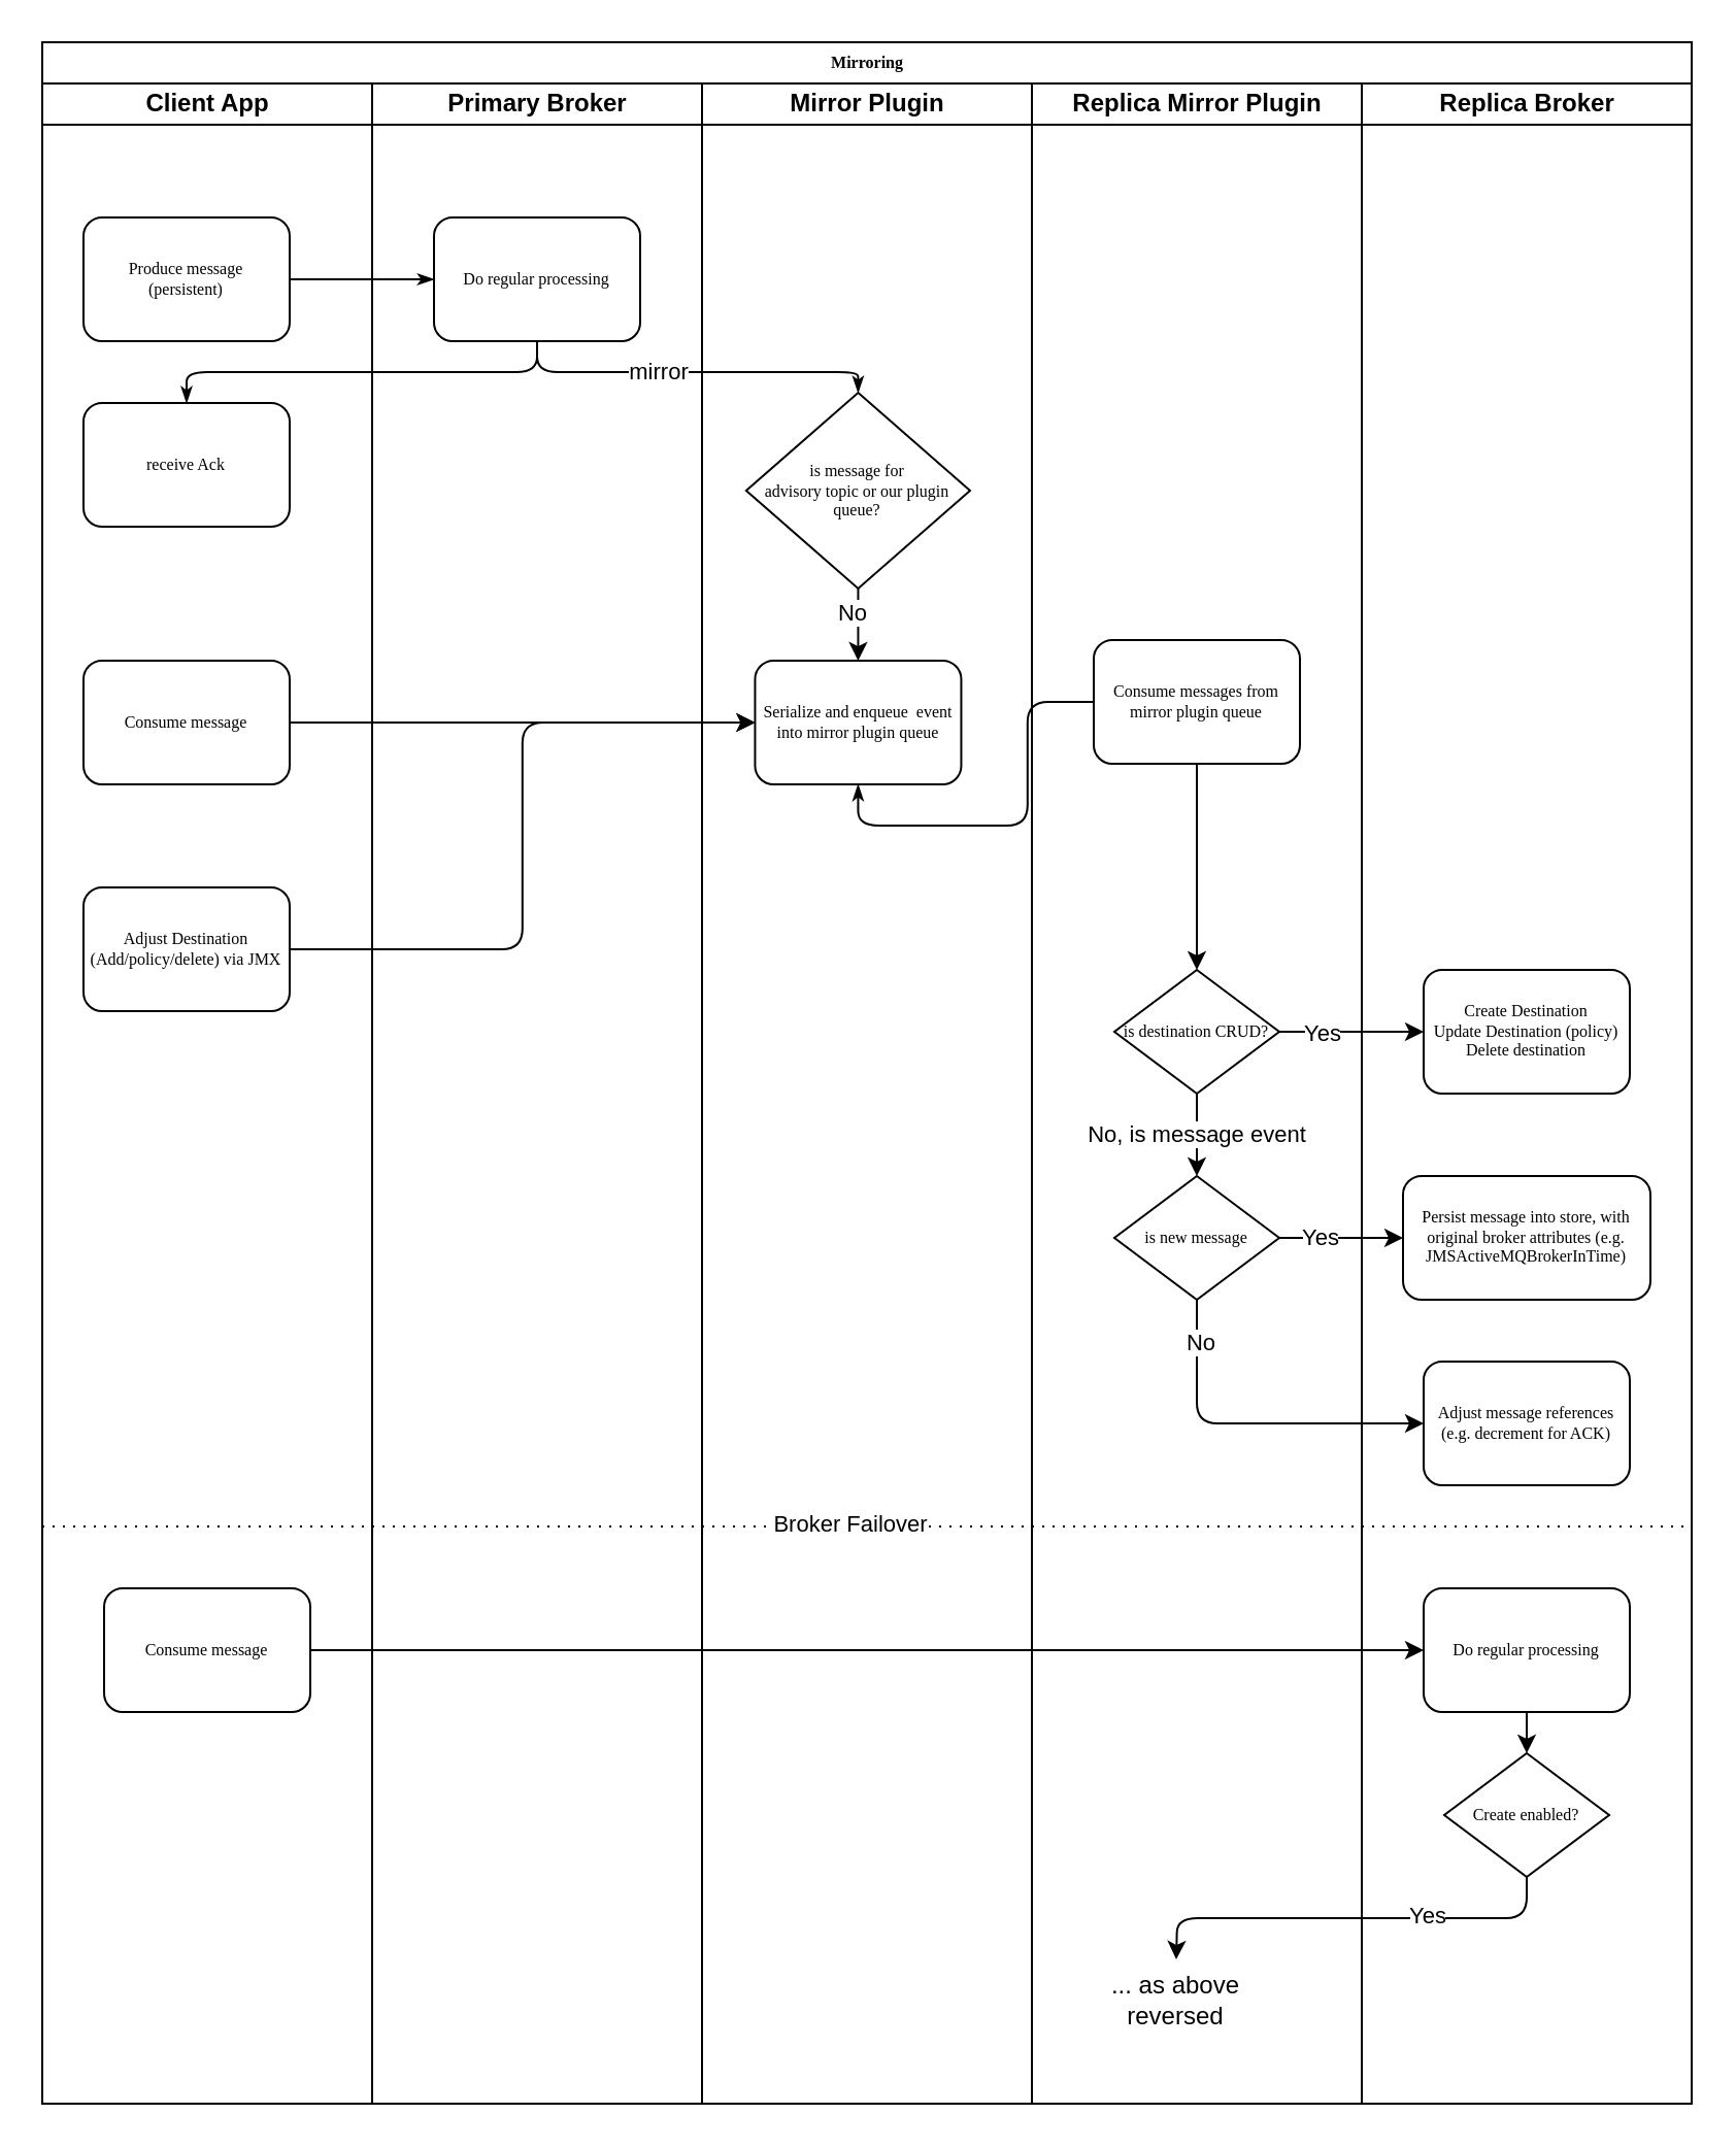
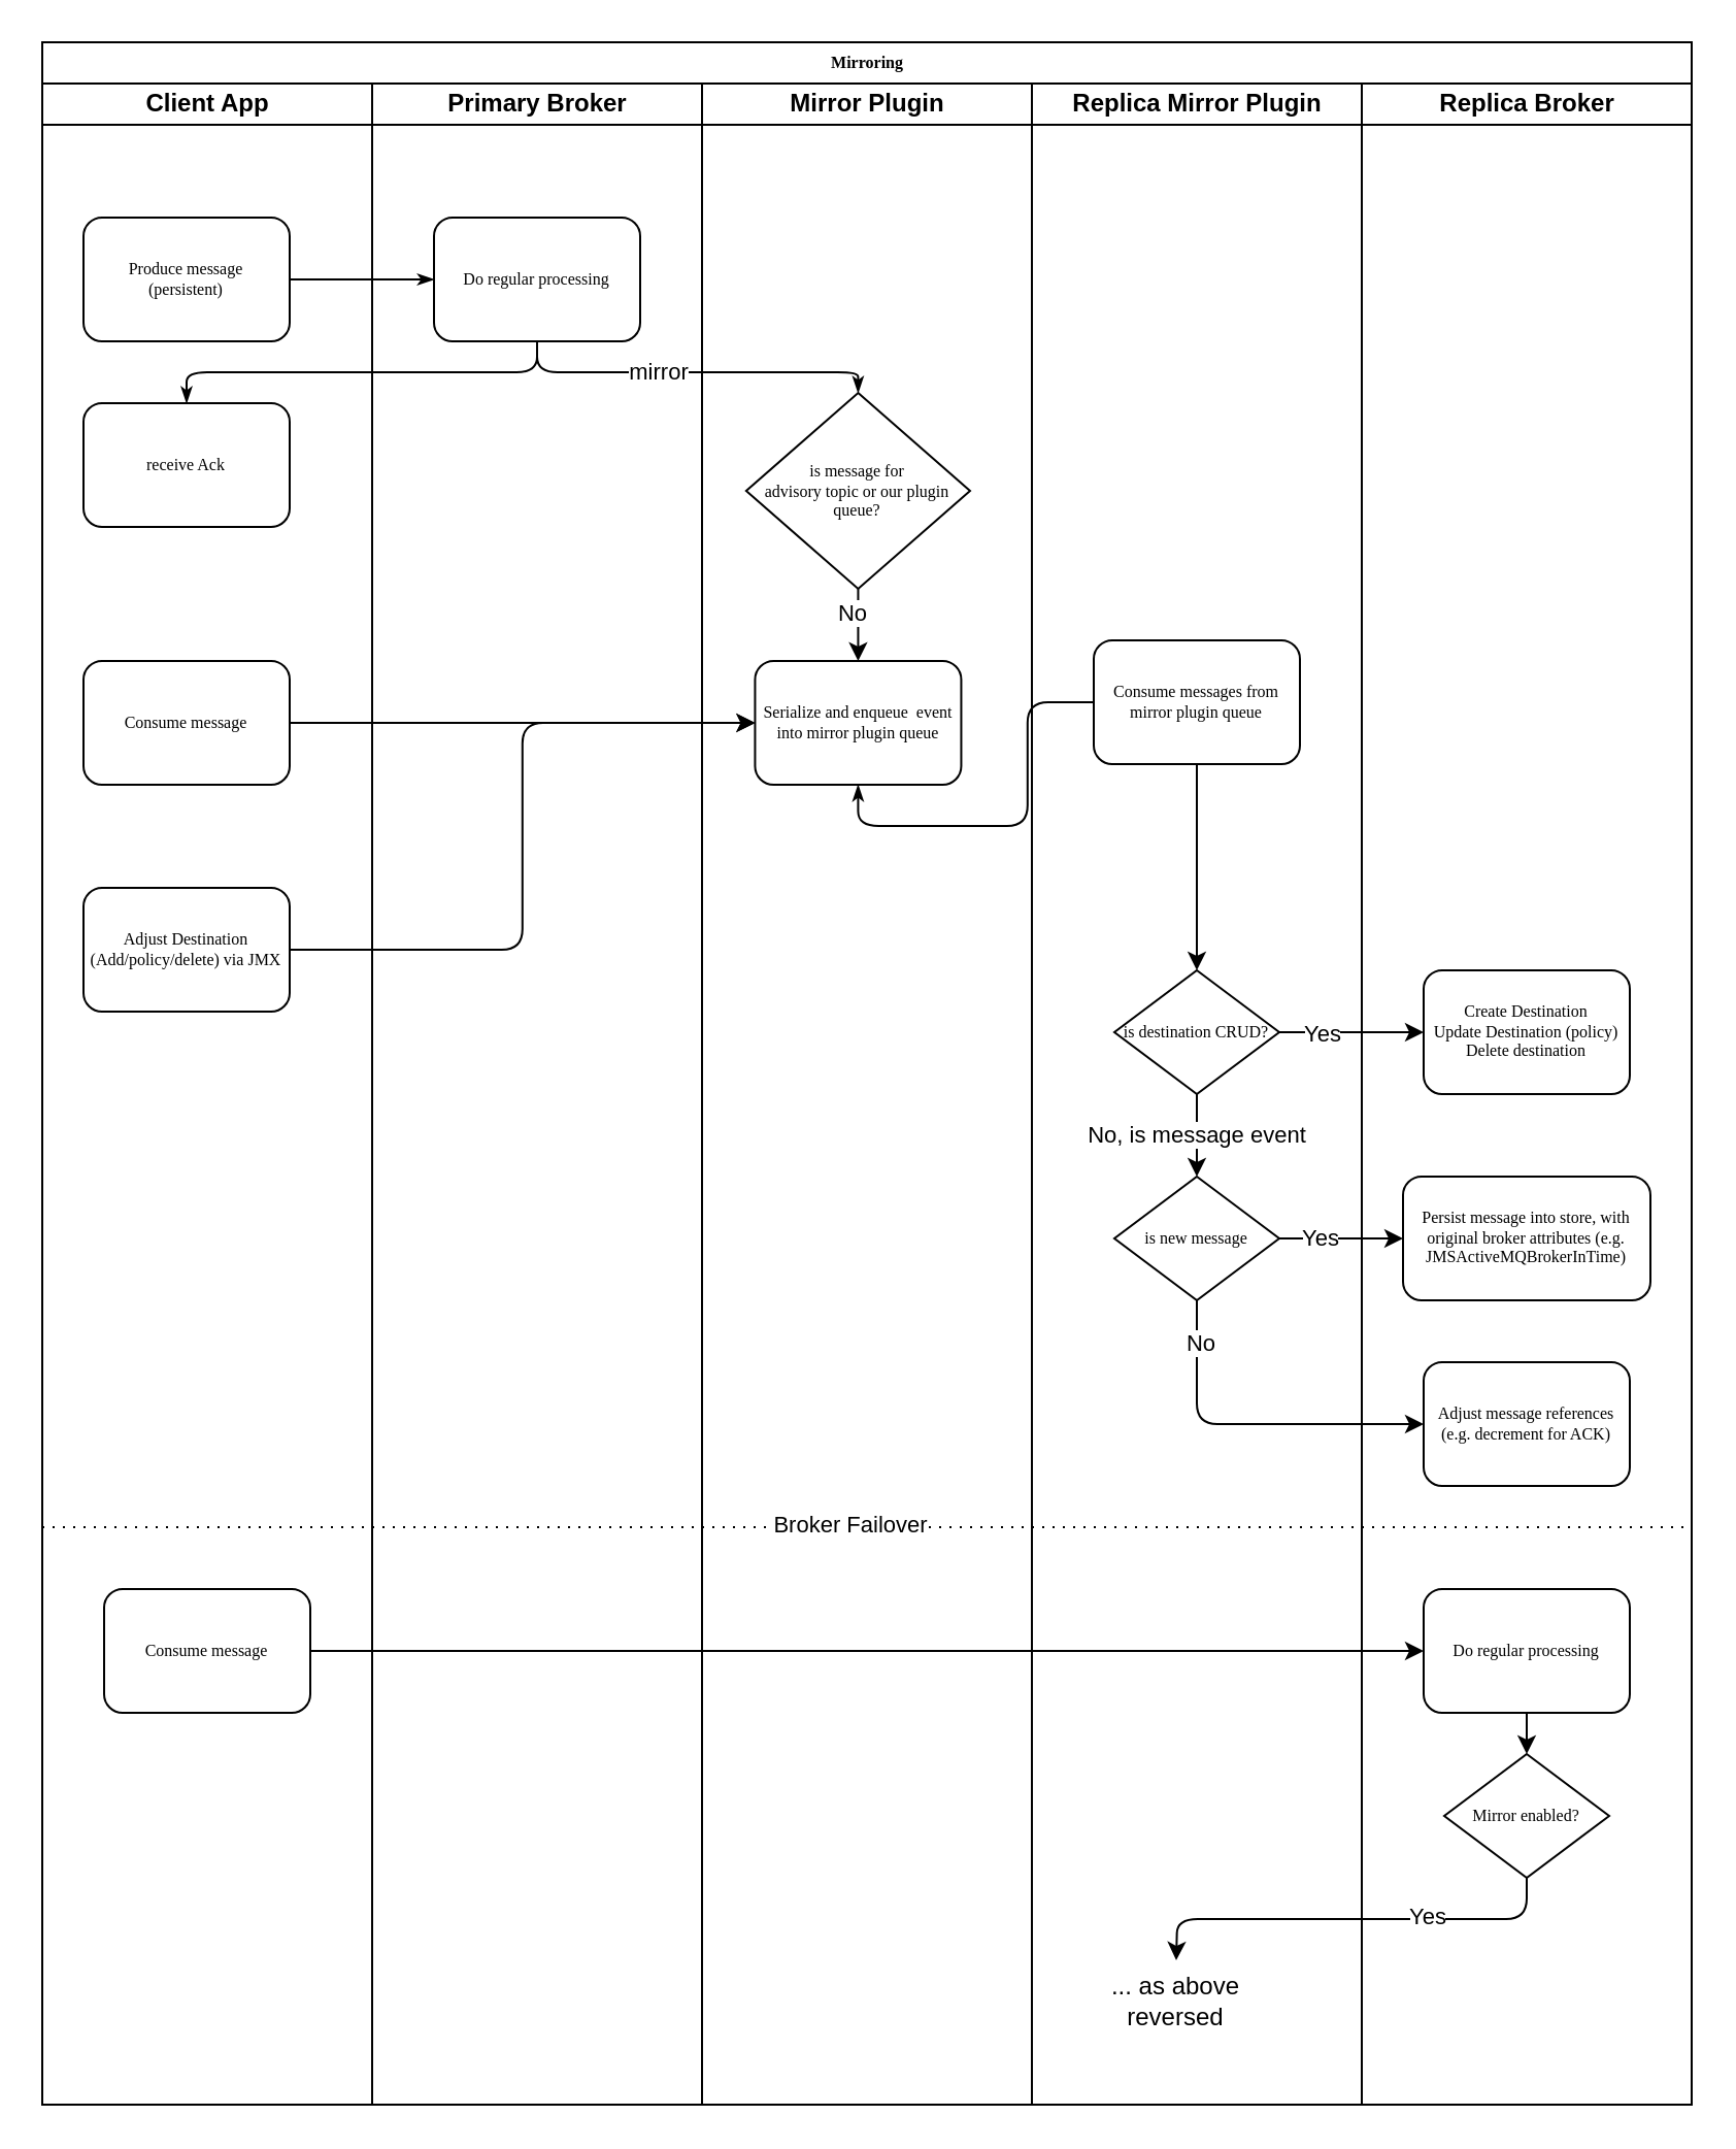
- <mxCell id="33" value="Create enabled?" style="rhombus;whiteSpace=wrap;html=1;rounded=0;shadow=0;labelBackgroundColor=none;strokeWidth=1;fontFamily=Verdana;fontSize=8;align=center;" vertex="1" parent="27"><mxGeometry x="40" y="810" width="80" height="60" as="geometry" /></mxCell>
+ <mxCell id="33" value="Mirror enabled?" style="rhombus;whiteSpace=wrap;html=1;rounded=0;shadow=0;labelBackgroundColor=none;strokeWidth=1;fontFamily=Verdana;fontSize=8;align=center;" vertex="1" parent="27"><mxGeometry x="40" y="810" width="80" height="60" as="geometry" /></mxCell>
